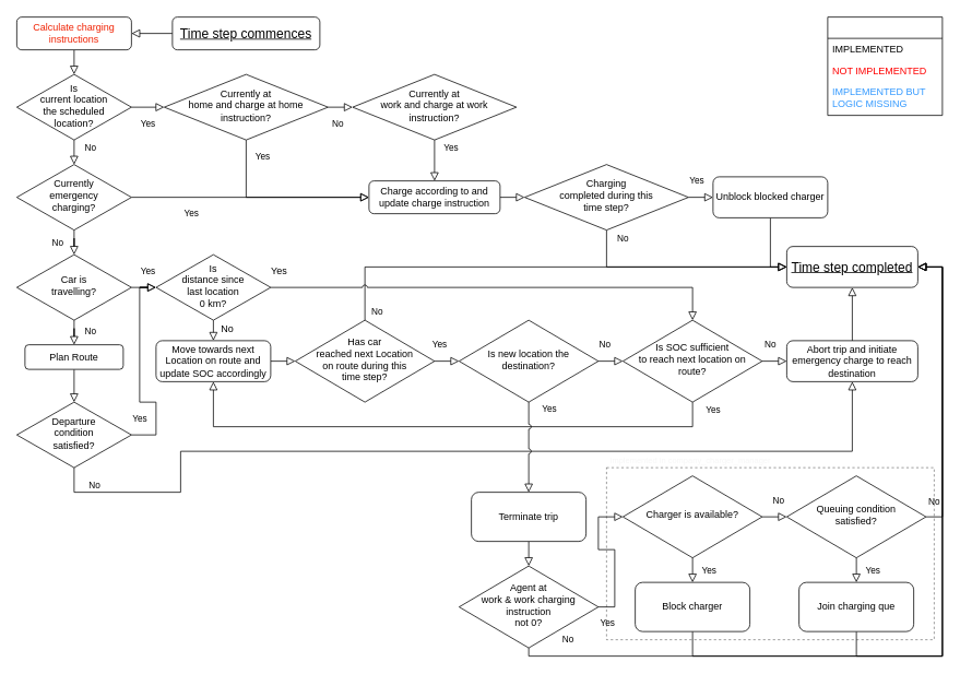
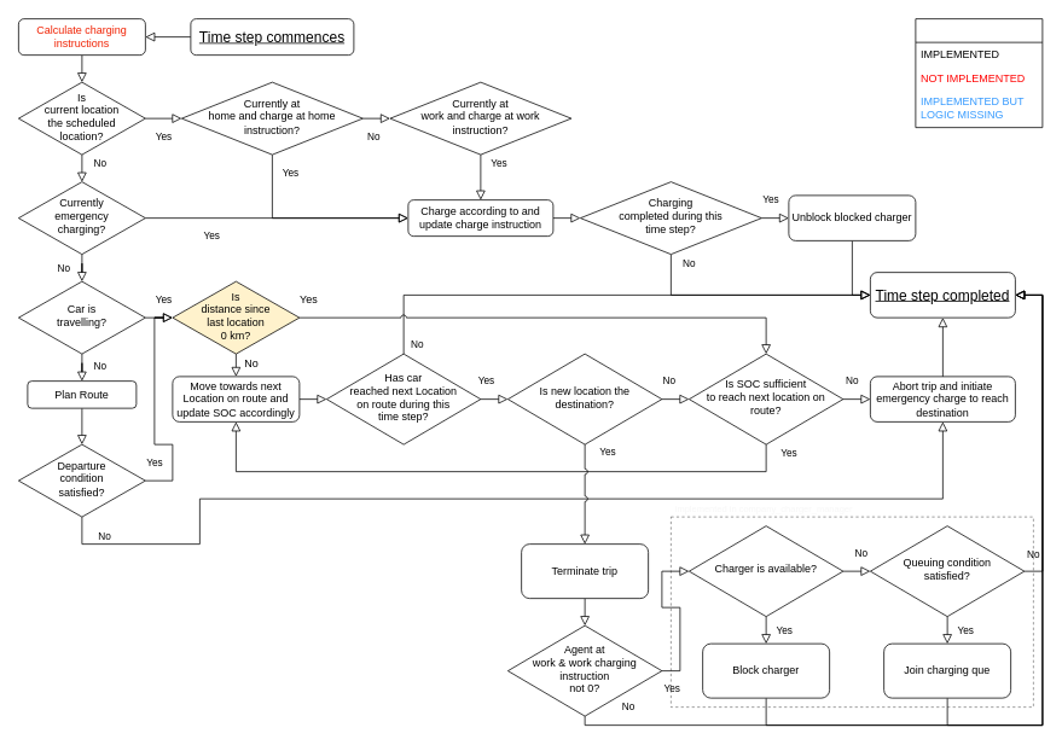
- <mxCell id="65" value="Is&lt;br&gt;distance since&lt;br&gt;last location&lt;br&gt;0 km?" style="rhombus;whiteSpace=wrap;html=1;shadow=0;fontFamily=Helvetica;fontSize=12;align=center;strokeWidth=1;spacing=6;spacingTop=-4;" parent="1" vertex="1"><mxGeometry x="190" y="310" width="140" height="80" as="geometry" /></mxCell>
+ <mxCell id="65" value="Is&lt;br&gt;distance since&lt;br&gt;last location&lt;br&gt;0 km?" style="rhombus;whiteSpace=wrap;html=1;shadow=0;fontFamily=Helvetica;fontSize=12;align=center;strokeWidth=1;spacing=6;spacingTop=-4;fillColor=#fff2cc;" parent="1" vertex="1"><mxGeometry x="190" y="310" width="140" height="80" as="geometry" /></mxCell>
